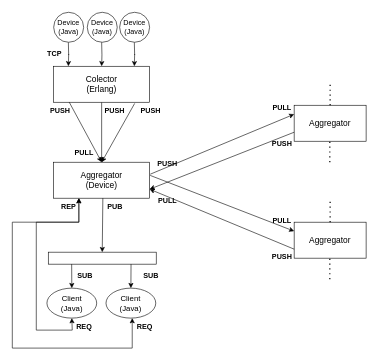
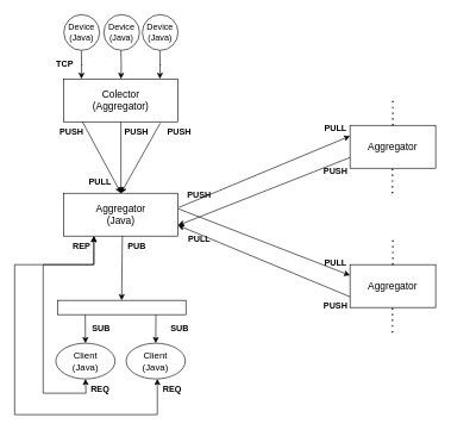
- <mxCell id="3" value="&lt;div style=&quot;font-size: 14px;&quot;&gt;Colector&lt;/div&gt;&lt;div style=&quot;font-size: 14px;&quot;&gt;(Erlang)&lt;/div&gt;" style="rounded=0;whiteSpace=wrap;html=1;fontSize=14;" parent="1" vertex="1"><mxGeometry x="89" y="110" width="160" height="60" as="geometry" /></mxCell>
+ <mxCell id="3" value="&lt;div style=&quot;font-size: 14px;&quot;&gt;Colector&lt;/div&gt;&lt;div style=&quot;font-size: 14px;&quot;&gt;(Aggregator)&lt;/div&gt;" style="rounded=0;whiteSpace=wrap;html=1;fontSize=14;" parent="1" vertex="1"><mxGeometry x="89" y="110" width="160" height="60" as="geometry" /></mxCell>
- <mxCell id="4" value="Aggregator&lt;br style=&quot;font-size: 14px;&quot;&gt;(Device)" style="rounded=0;whiteSpace=wrap;html=1;fontSize=14;" parent="1" vertex="1"><mxGeometry x="89" y="270" width="160" height="60" as="geometry" /></mxCell>
+ <mxCell id="4" value="Aggregator&lt;br style=&quot;font-size: 14px;&quot;&gt;(Java)" style="rounded=0;whiteSpace=wrap;html=1;fontSize=14;" parent="1" vertex="1"><mxGeometry x="89" y="270" width="160" height="60" as="geometry" /></mxCell>
